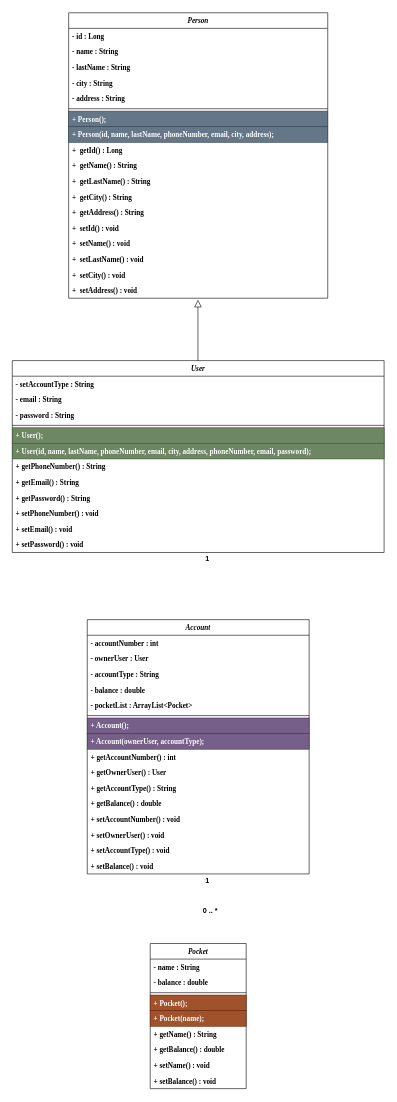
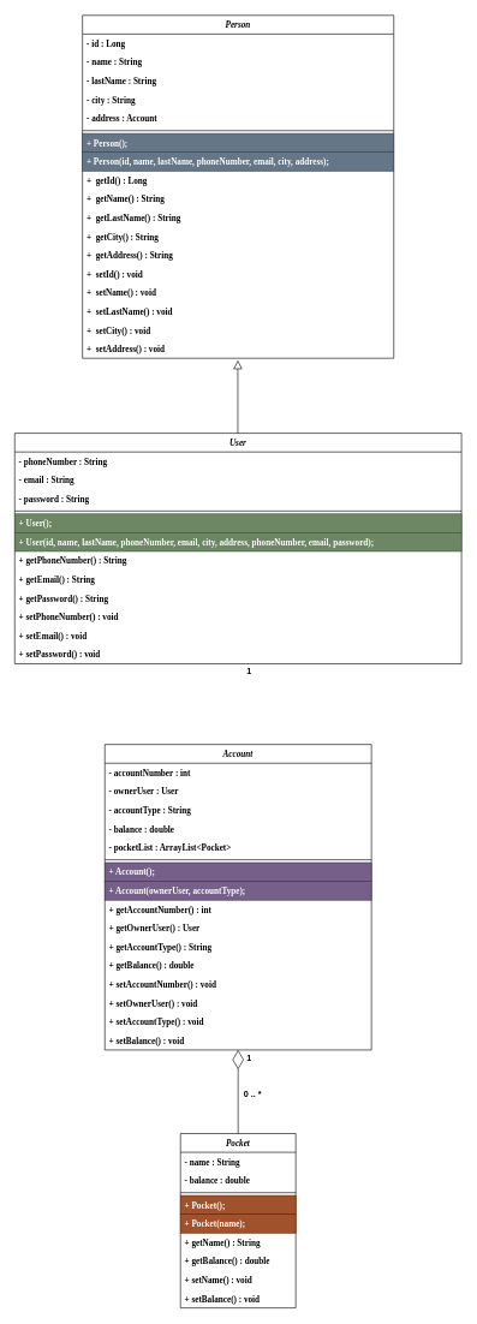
- <mxCell id="37" value="- address : String" style="text;align=left;verticalAlign=top;spacingLeft=4;spacingRight=4;overflow=hidden;rotatable=0;points=[[0,0.5],[1,0.5]];portConstraint=eastwest;fontStyle=1;fontFamily=Georgia;" parent="32" vertex="1"><mxGeometry y="130" width="432" height="26" as="geometry" /></mxCell>
+ <mxCell id="37" value="- address : Account" style="text;align=left;verticalAlign=top;spacingLeft=4;spacingRight=4;overflow=hidden;rotatable=0;points=[[0,0.5],[1,0.5]];portConstraint=eastwest;fontStyle=1;fontFamily=Georgia;" parent="32" vertex="1"><mxGeometry y="130" width="432" height="26" as="geometry" /></mxCell>
- <mxCell id="3" value="- setAccountType : String" style="text;align=left;verticalAlign=top;spacingLeft=4;spacingRight=4;overflow=hidden;rotatable=0;points=[[0,0.5],[1,0.5]];portConstraint=eastwest;fontStyle=1;fontFamily=Georgia;" parent="2" vertex="1"><mxGeometry y="26" width="620" height="26" as="geometry" /></mxCell>
+ <mxCell id="3" value="- phoneNumber : String" style="text;align=left;verticalAlign=top;spacingLeft=4;spacingRight=4;overflow=hidden;rotatable=0;points=[[0,0.5],[1,0.5]];portConstraint=eastwest;fontStyle=1;fontFamily=Georgia;" parent="2" vertex="1"><mxGeometry y="26" width="620" height="26" as="geometry" /></mxCell>
+ <mxCell id="63" value="" style="endArrow=diamondThin;endFill=0;endSize=24;html=1;rounded=0;exitX=0.5;exitY=0;exitDx=0;exitDy=0;entryX=0.5;entryY=1;entryDx=0;entryDy=0;" parent="1" source="52" target="15" edge="1"><mxGeometry width="160" relative="1" as="geometry"><mxPoint x="329.85" y="1559.31" as="sourcePoint" /><mxPoint x="330" y="1432" as="targetPoint" /></mxGeometry></mxCell>
